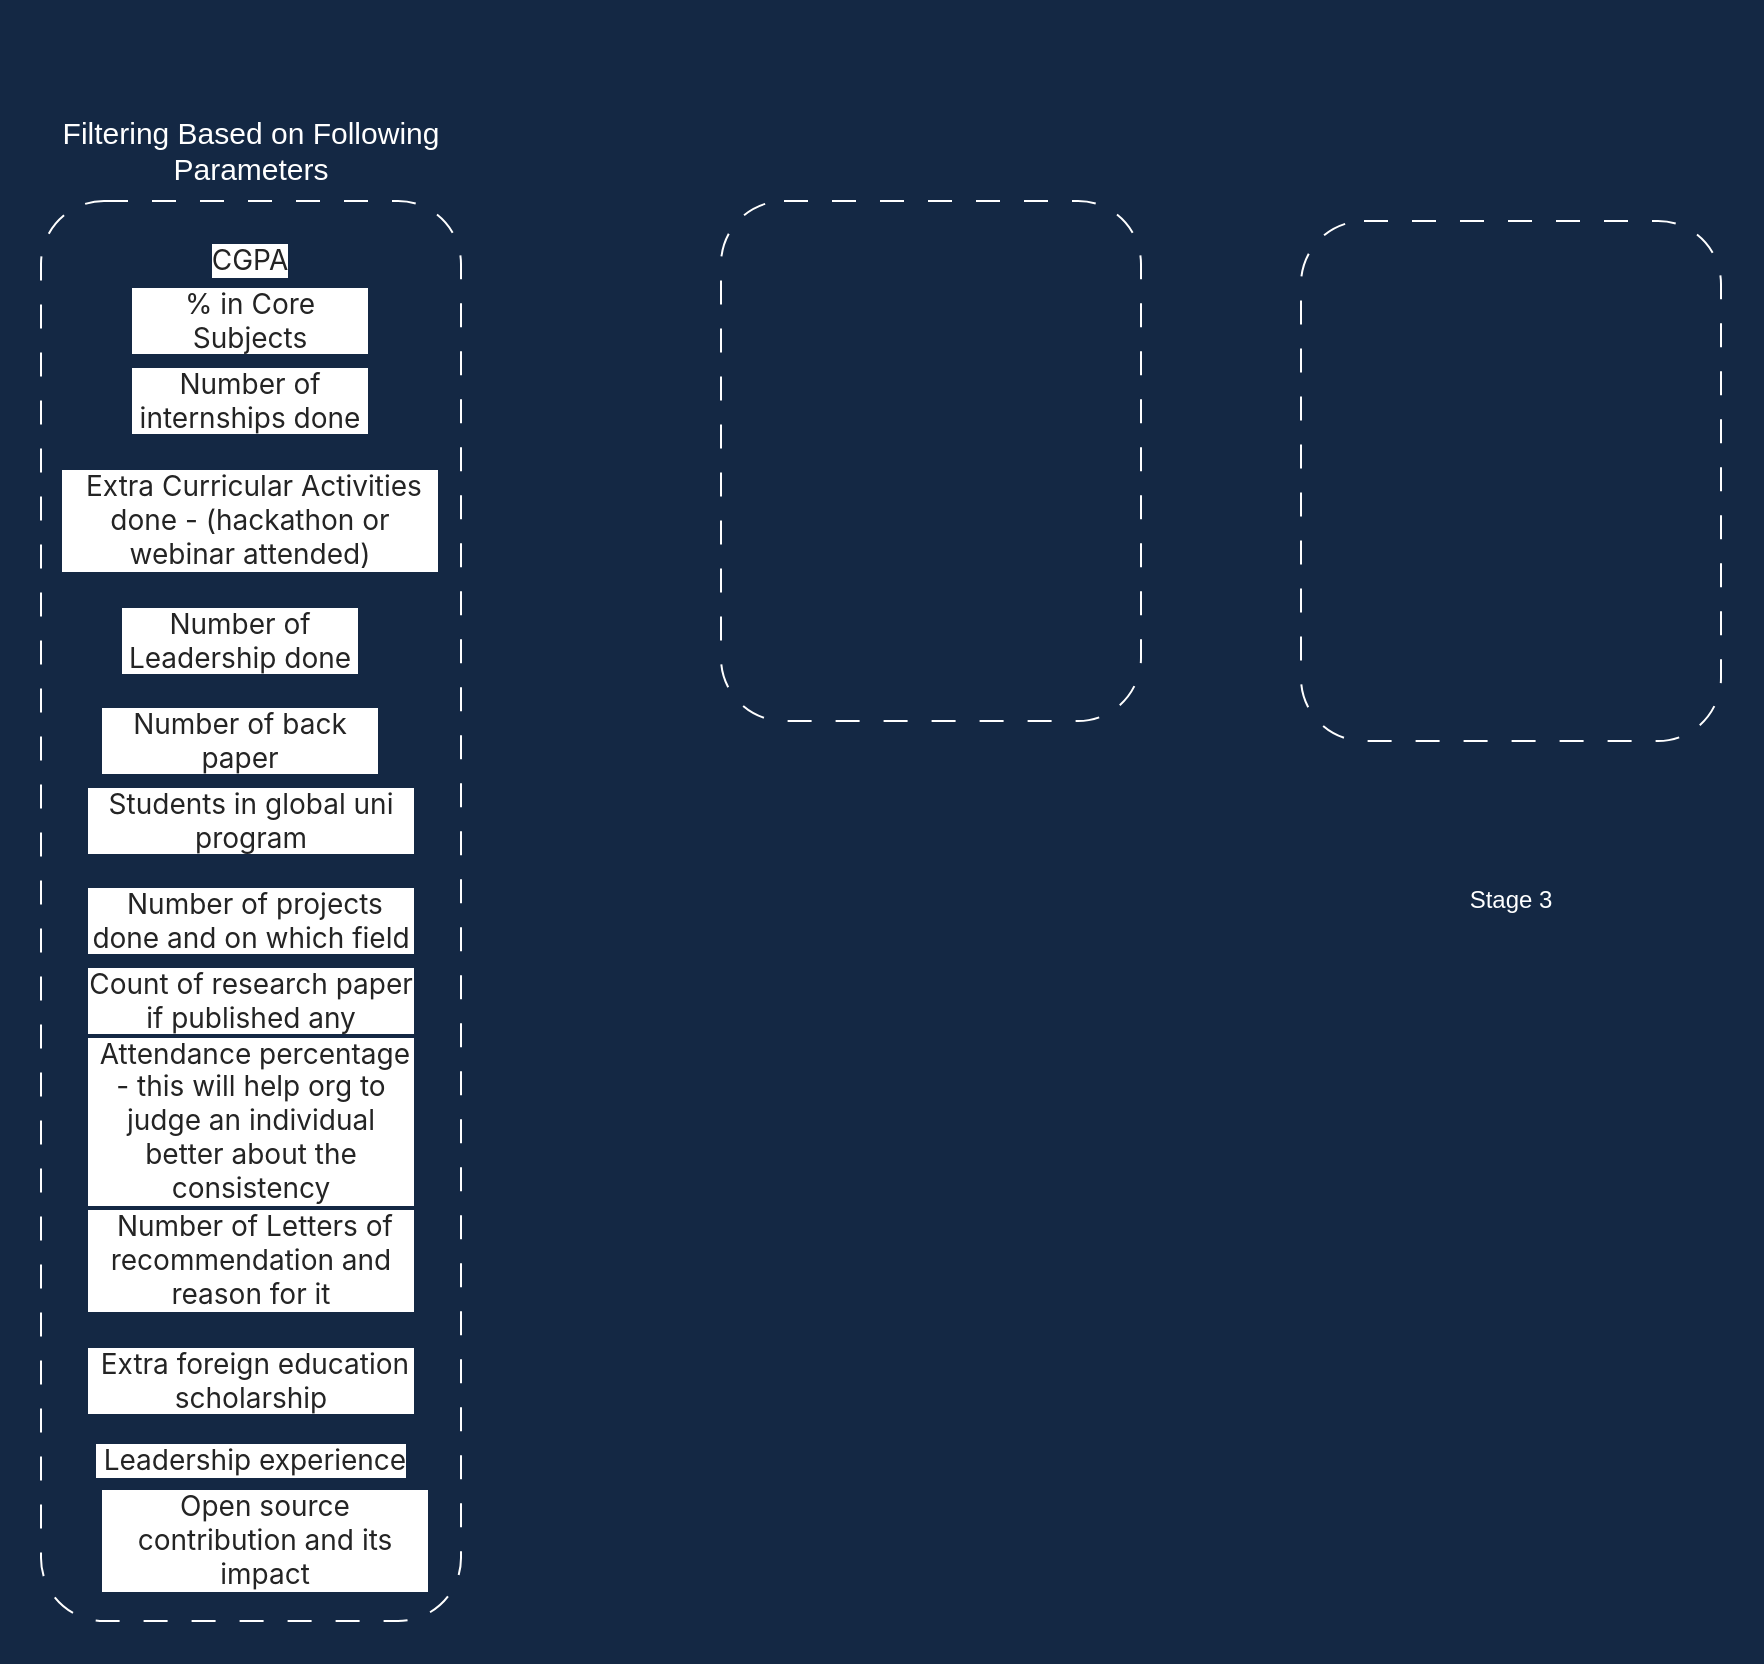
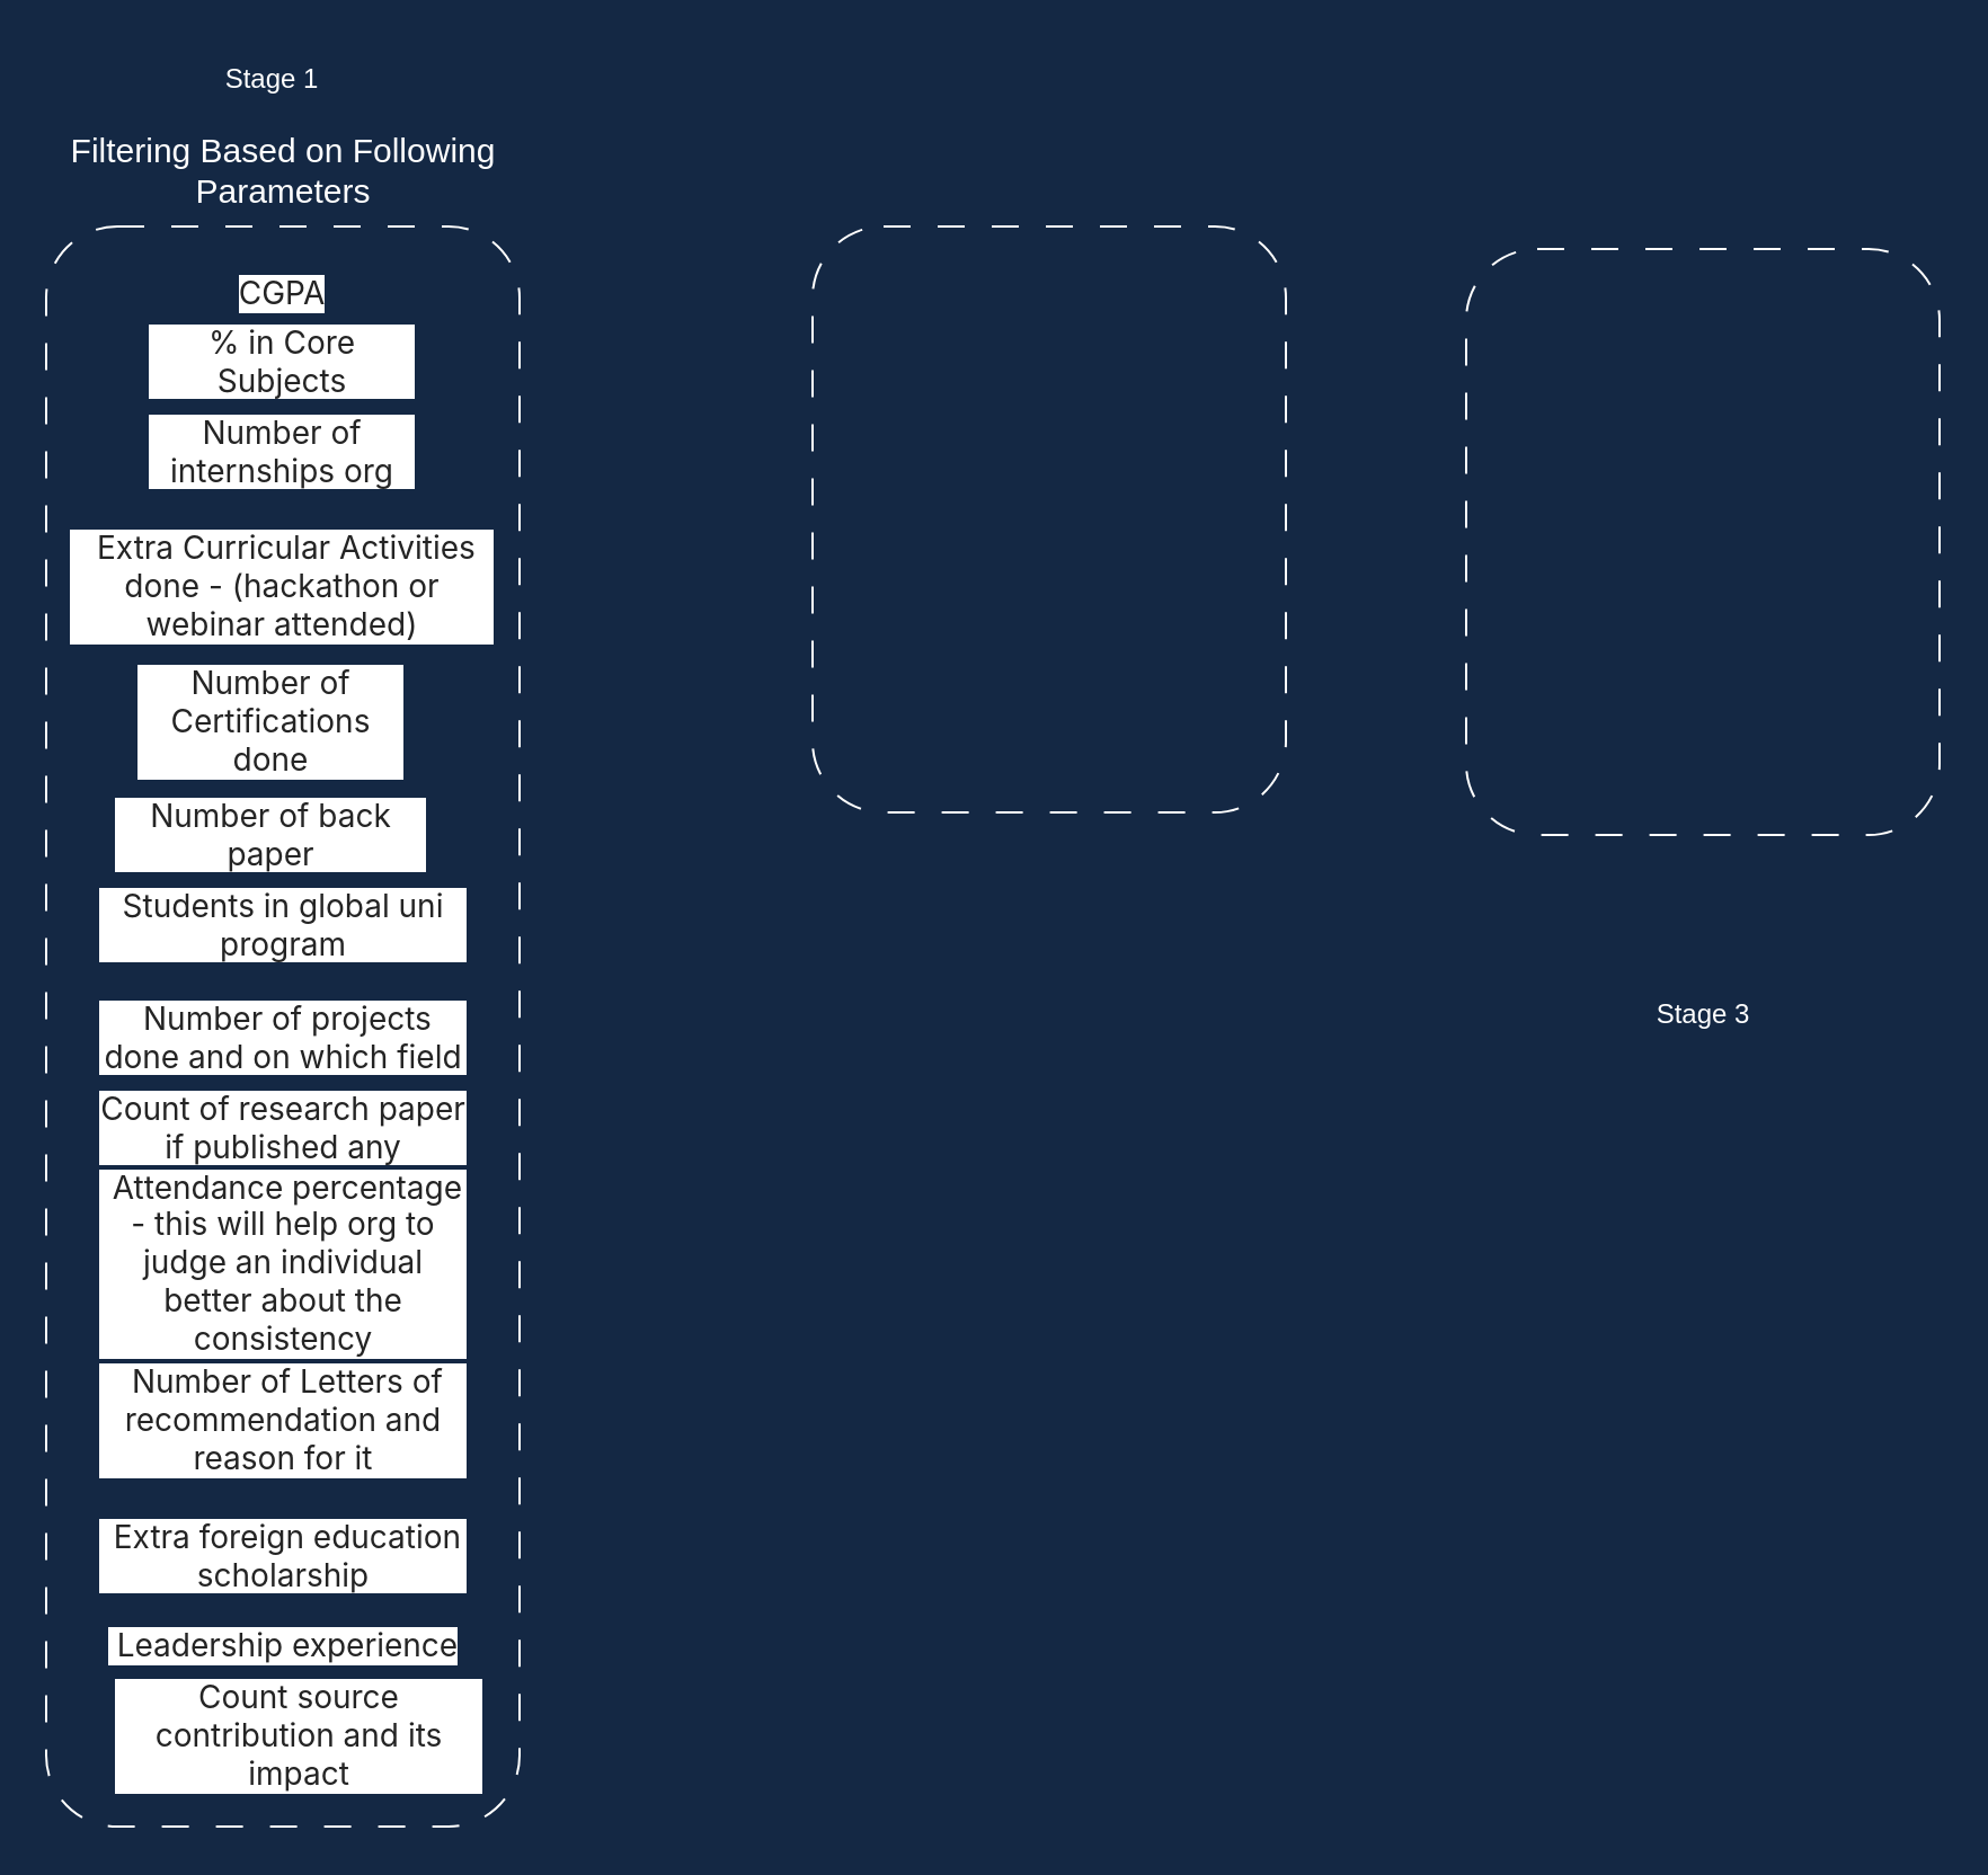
+ <mxCell id="5" value="&lt;font color=&quot;#ffffff&quot;&gt;Stage 1&lt;/font&gt;" style="text;html=1;align=center;verticalAlign=middle;resizable=0;points=[];autosize=1;strokeColor=none;fillColor=none;" vertex="1" parent="1"><mxGeometry x="90" y="20" width="60" height="30" as="geometry" /></mxCell>
- <mxCell id="12" value="&lt;span style=&quot;color: rgb(36, 36, 36); font-family: -apple-system, BlinkMacSystemFont, &amp;quot;Segoe UI&amp;quot;, system-ui, &amp;quot;Apple Color Emoji&amp;quot;, &amp;quot;Segoe UI Emoji&amp;quot;, &amp;quot;Segoe UI Web&amp;quot;, sans-serif; font-size: 14px; text-align: start;&quot;&gt;Number of internships done&lt;/span&gt;" style="rounded=1;whiteSpace=wrap;html=1;dashed=1;dashPattern=12 12;labelBackgroundColor=#FFFFFF;strokeColor=none;fontSize=10;fontColor=#FFFFFF;fillColor=none;" vertex="1" parent="1"><mxGeometry x="65" y="170" width="120" height="60" as="geometry" /></mxCell>
+ <mxCell id="12" value="&lt;span style=&quot;color: rgb(36, 36, 36); font-family: -apple-system, BlinkMacSystemFont, &amp;quot;Segoe UI&amp;quot;, system-ui, &amp;quot;Apple Color Emoji&amp;quot;, &amp;quot;Segoe UI Emoji&amp;quot;, &amp;quot;Segoe UI Web&amp;quot;, sans-serif; font-size: 14px; text-align: start;&quot;&gt;Number of internships org&lt;/span&gt;" style="rounded=1;whiteSpace=wrap;html=1;dashed=1;dashPattern=12 12;labelBackgroundColor=#FFFFFF;strokeColor=none;fontSize=10;fontColor=#FFFFFF;fillColor=none;" vertex="1" parent="1"><mxGeometry x="65" y="170" width="120" height="60" as="geometry" /></mxCell>
- <mxCell id="14" value="&lt;span style=&quot;color: rgb(36, 36, 36); font-family: -apple-system, BlinkMacSystemFont, &amp;quot;Segoe UI&amp;quot;, system-ui, &amp;quot;Apple Color Emoji&amp;quot;, &amp;quot;Segoe UI Emoji&amp;quot;, &amp;quot;Segoe UI Web&amp;quot;, sans-serif; font-size: 14px; text-align: start;&quot;&gt;Number of Leadership done&lt;/span&gt;" style="rounded=1;whiteSpace=wrap;html=1;dashed=1;dashPattern=12 12;labelBackgroundColor=#FFFFFF;strokeColor=none;fontSize=10;fontColor=#FFFFFF;fillColor=none;" vertex="1" parent="1"><mxGeometry x="60" y="290" width="120" height="60" as="geometry" /></mxCell>
+ <mxCell id="14" value="&lt;span style=&quot;color: rgb(36, 36, 36); font-family: -apple-system, BlinkMacSystemFont, &amp;quot;Segoe UI&amp;quot;, system-ui, &amp;quot;Apple Color Emoji&amp;quot;, &amp;quot;Segoe UI Emoji&amp;quot;, &amp;quot;Segoe UI Web&amp;quot;, sans-serif; font-size: 14px; text-align: start;&quot;&gt;Number of Certifications done&lt;/span&gt;" style="rounded=1;whiteSpace=wrap;html=1;dashed=1;dashPattern=12 12;labelBackgroundColor=#FFFFFF;strokeColor=none;fontSize=10;fontColor=#FFFFFF;fillColor=none;" vertex="1" parent="1"><mxGeometry x="60" y="290" width="120" height="60" as="geometry" /></mxCell>
- <mxCell id="10" value="&lt;span style=&quot;color: rgb(36, 36, 36); font-family: -apple-system, BlinkMacSystemFont, &amp;quot;Segoe UI&amp;quot;, system-ui, &amp;quot;Apple Color Emoji&amp;quot;, &amp;quot;Segoe UI Emoji&amp;quot;, &amp;quot;Segoe UI Web&amp;quot;, sans-serif; font-size: 14px; text-align: start;&quot;&gt;Open source contribution and its impact&lt;/span&gt;" style="rounded=1;whiteSpace=wrap;html=1;dashed=1;dashPattern=12 12;labelBackgroundColor=#FFFFFF;strokeColor=none;fontSize=10;fontColor=#FFFFFF;fillColor=none;" vertex="1" parent="1"><mxGeometry x="50" y="740" width="165" height="60" as="geometry" /></mxCell>
+ <mxCell id="10" value="&lt;span style=&quot;color: rgb(36, 36, 36); font-family: -apple-system, BlinkMacSystemFont, &amp;quot;Segoe UI&amp;quot;, system-ui, &amp;quot;Apple Color Emoji&amp;quot;, &amp;quot;Segoe UI Emoji&amp;quot;, &amp;quot;Segoe UI Web&amp;quot;, sans-serif; font-size: 14px; text-align: start;&quot;&gt;Count source contribution and its impact&lt;/span&gt;" style="rounded=1;whiteSpace=wrap;html=1;dashed=1;dashPattern=12 12;labelBackgroundColor=#FFFFFF;strokeColor=none;fontSize=10;fontColor=#FFFFFF;fillColor=none;" vertex="1" parent="1"><mxGeometry x="50" y="740" width="165" height="60" as="geometry" /></mxCell>
